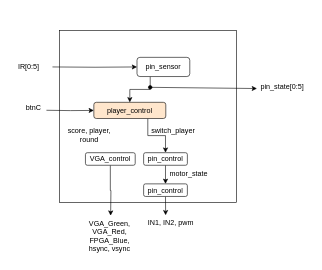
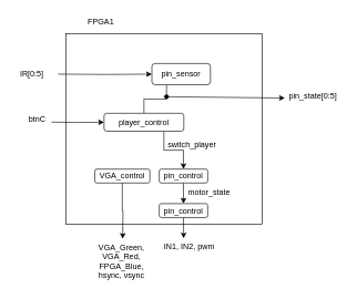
+ <mxCell id="24" value="FPGA1" style="text;html=1;align=center;verticalAlign=middle;resizable=0;points=[];autosize=1;strokeColor=none;fillColor=none;" parent="1" vertex="1"><mxGeometry x="122" y="20" width="57" height="26" as="geometry" /></mxCell>
- <mxCell id="3" style="edgeStyle=orthogonalEdgeStyle;rounded=0;orthogonalLoop=1;jettySize=auto;html=1;exitX=0.25;exitY=1;exitDx=0;exitDy=0;entryX=0.5;entryY=0;entryDx=0;entryDy=0;" parent="1" source="5" target="8" edge="1"><mxGeometry relative="1" as="geometry" /></mxCell>
+ <mxCell id="3" style="edgeStyle=orthogonalEdgeStyle;rounded=0;orthogonalLoop=1;jettySize=auto;html=1;exitX=0.25;exitY=1;exitDx=0;exitDy=0;entryX=0.5;entryY=0;entryDx=0;entryDy=0;endArrow=none;" parent="1" source="5" target="8" edge="1"><mxGeometry relative="1" as="geometry" /></mxCell>
- <mxCell id="8" value="player_control" style="rounded=1;whiteSpace=wrap;html=1;fillColor=#ffe6cc;" parent="1" vertex="1"><mxGeometry x="156" y="170" width="120" height="27" as="geometry" /></mxCell>
+ <mxCell id="8" value="player_control" style="rounded=1;whiteSpace=wrap;html=1;" parent="1" vertex="1"><mxGeometry x="156" y="170" width="120" height="27" as="geometry" /></mxCell>
- <mxCell id="13" value="score, player,&lt;br&gt;round" style="text;html=1;align=center;verticalAlign=middle;resizable=0;points=[];autosize=1;strokeColor=none;fillColor=none;" parent="1" vertex="1"><mxGeometry x="103" y="204" width="89" height="41" as="geometry" /></mxCell>
